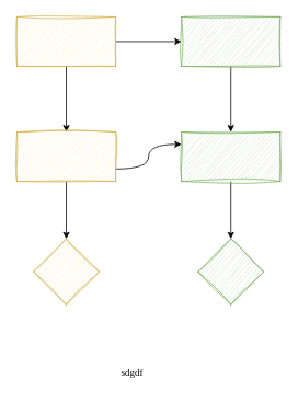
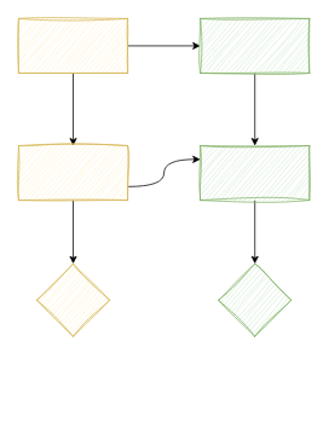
- <mxCell id="14" value="sdgdf" style="text;html=1;align=center;verticalAlign=middle;resizable=0;points=[];autosize=1;strokeColor=none;fillColor=none;fontFamily=Comic Sans MS;fontStyle=0" vertex="1" parent="1"><mxGeometry x="130" y="438" width="60" height="30" as="geometry" /></mxCell>
